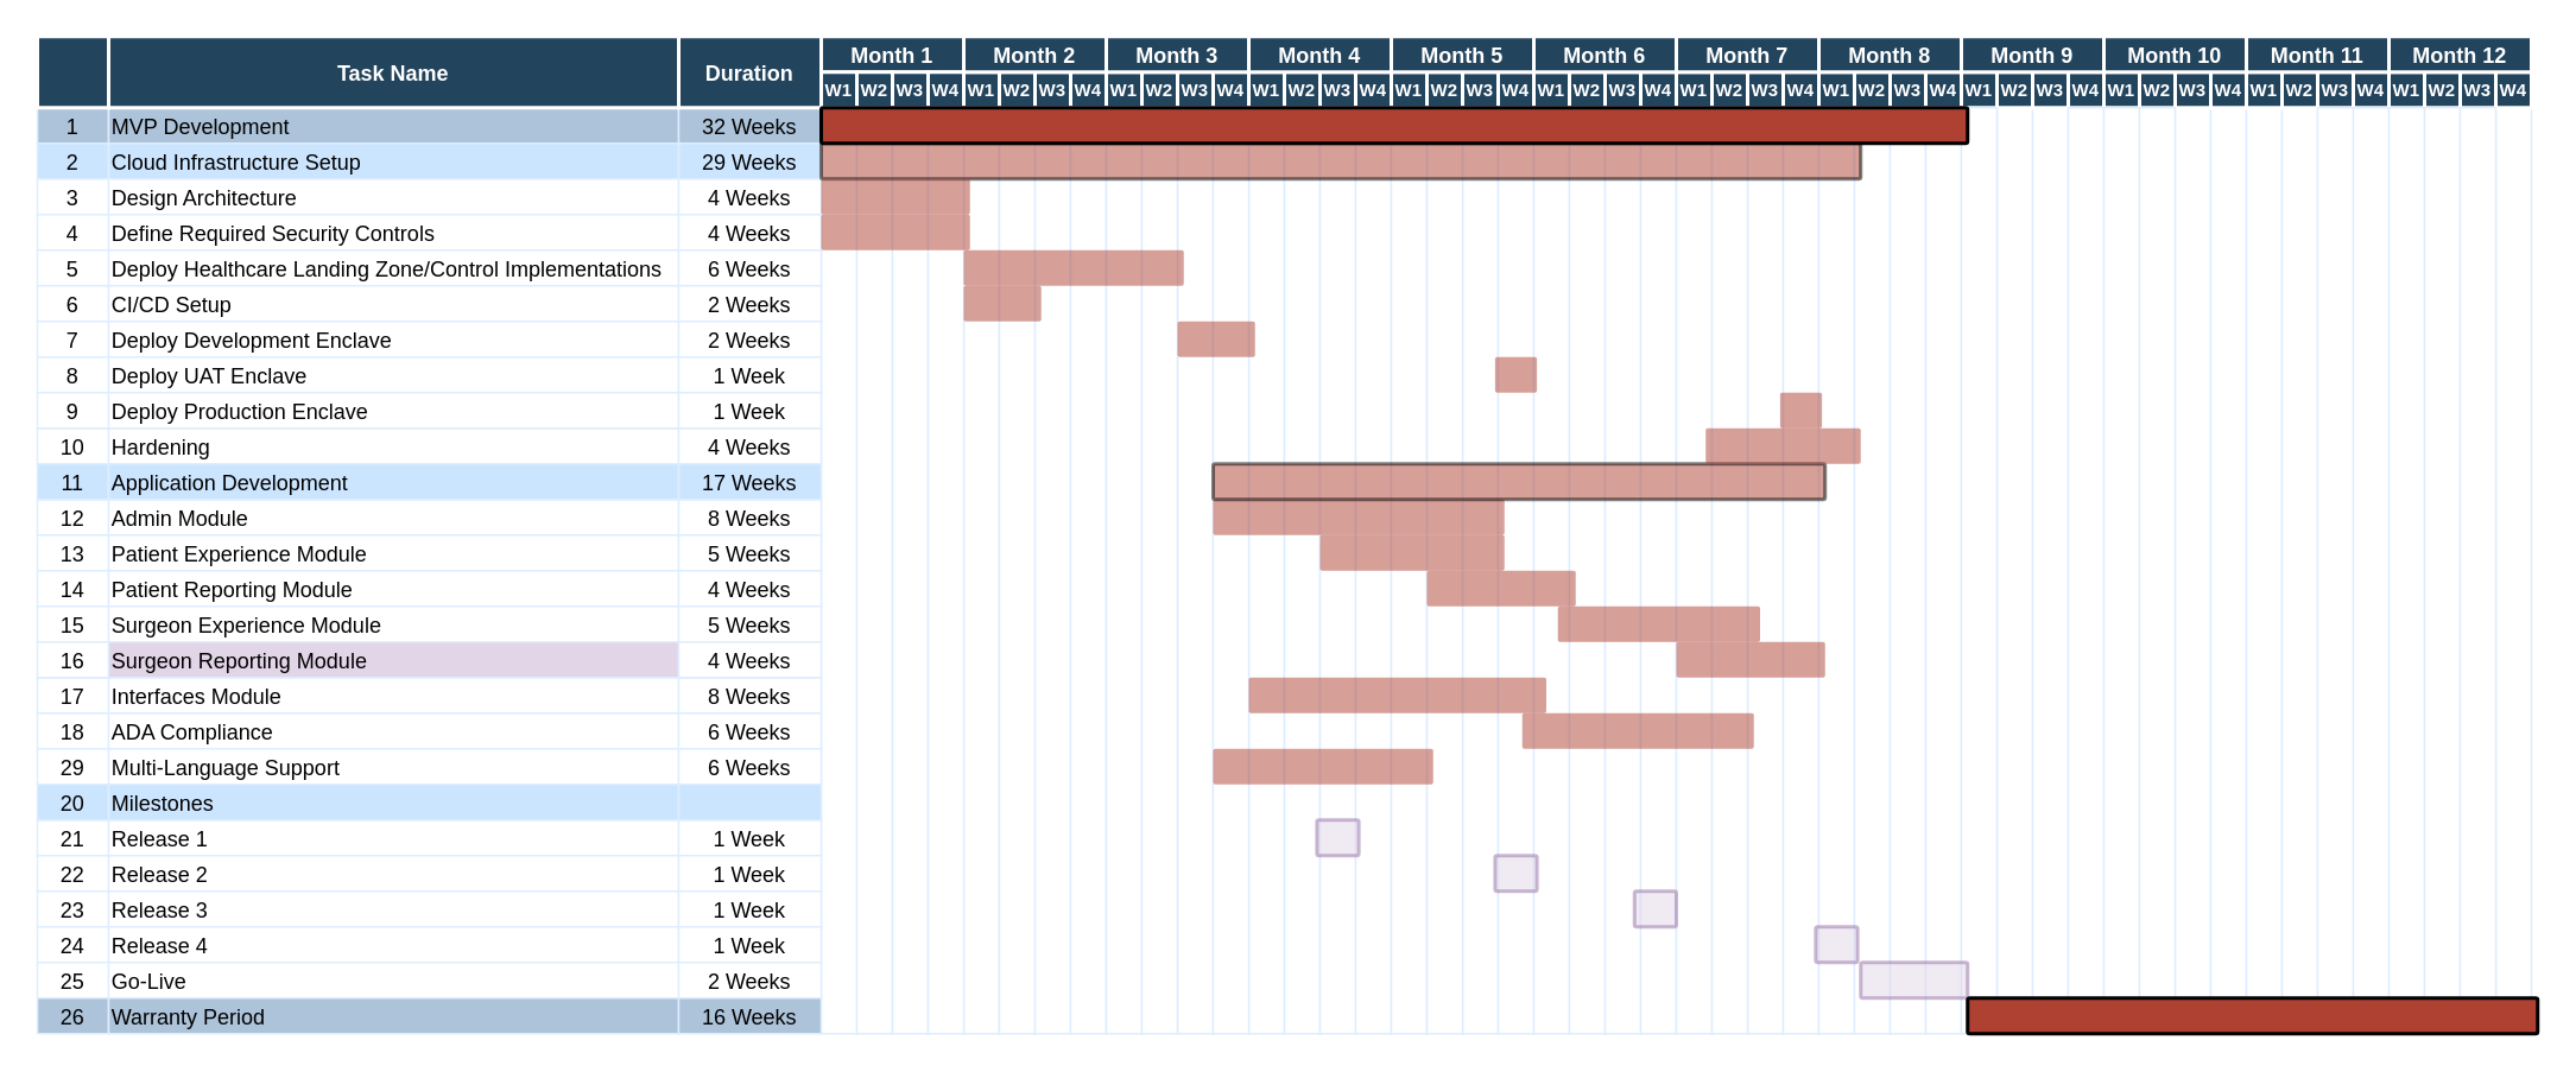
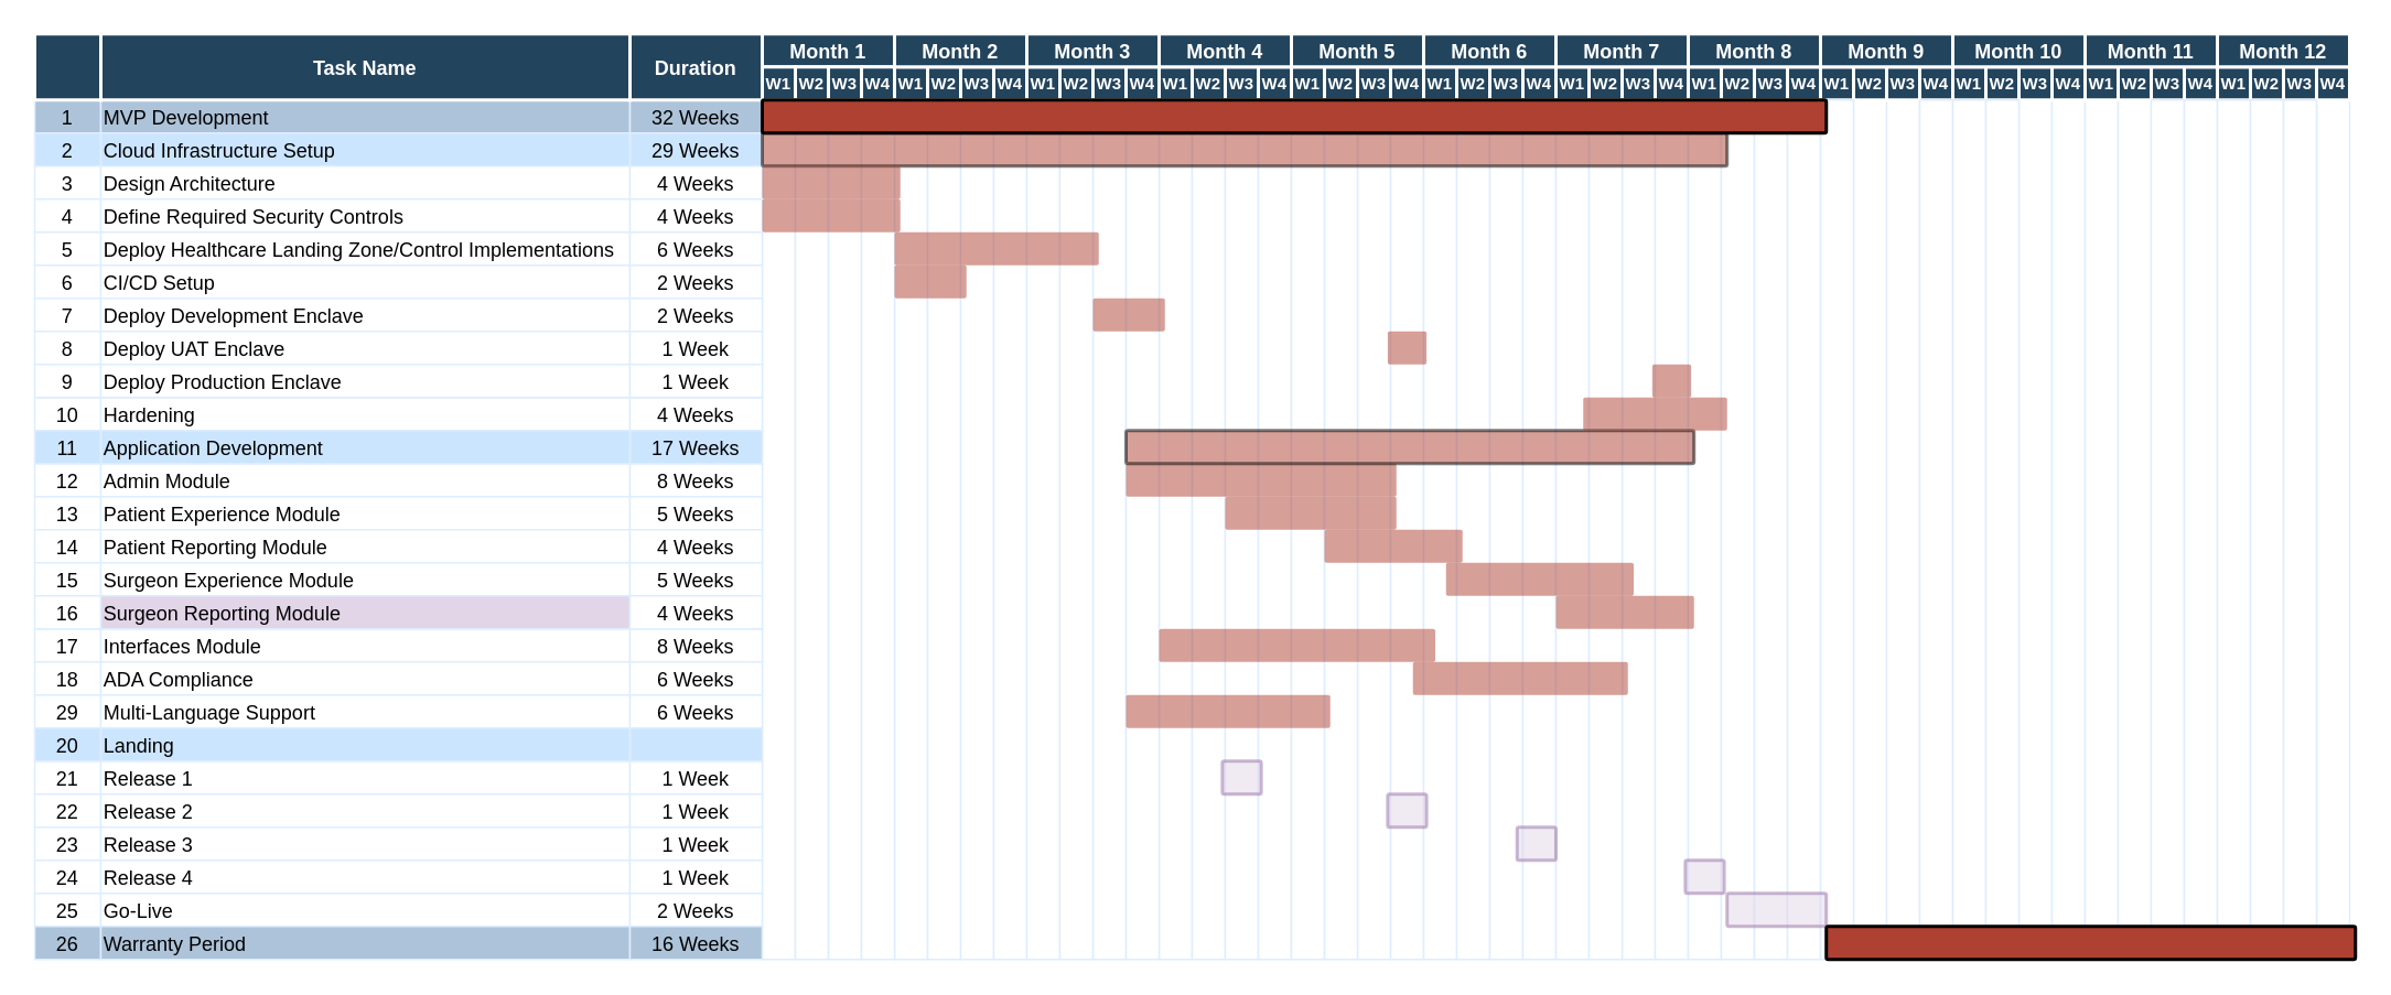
- <mxCell id="204" value="Milestones" style="align=left;strokeColor=#DEEDFF;fillColor=#CCE5FF" parent="1" vertex="1"><mxGeometry x="60.5" y="440" width="320.0" height="20" as="geometry" /></mxCell>
+ <mxCell id="204" value="Landing" style="align=left;strokeColor=#DEEDFF;fillColor=#CCE5FF" parent="1" vertex="1"><mxGeometry x="60.5" y="440" width="320.0" height="20" as="geometry" /></mxCell>
